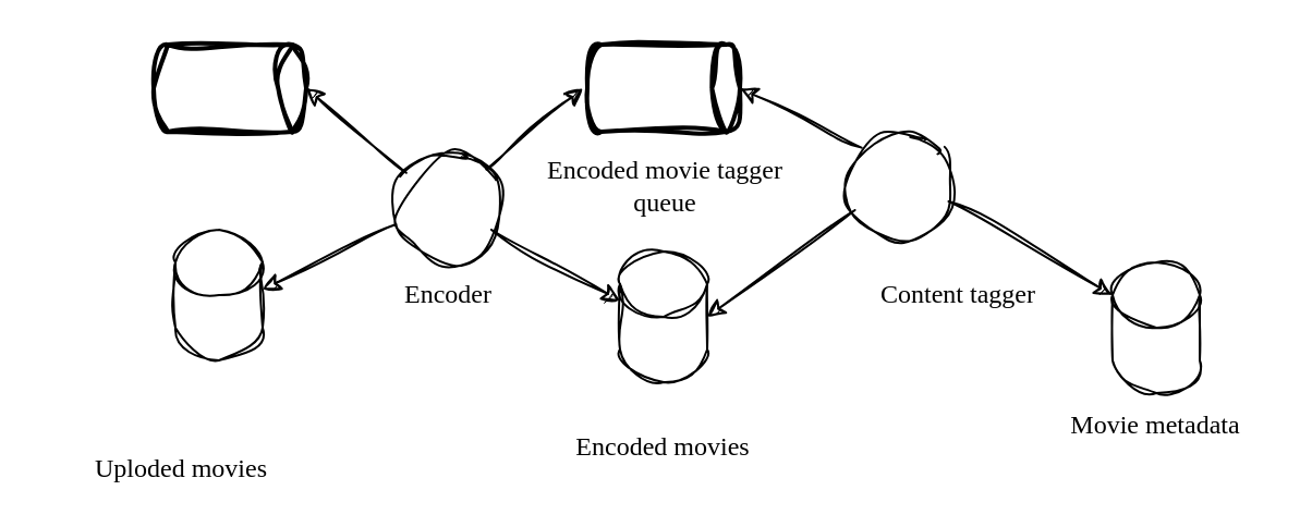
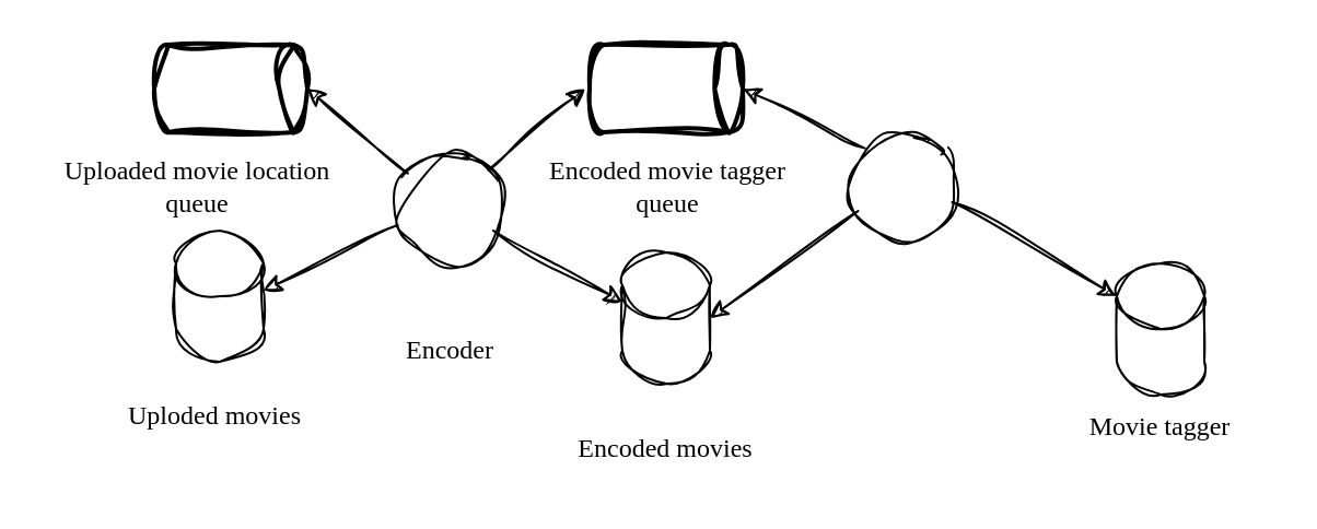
+ <mxCell id="5" value="&lt;div&gt;Uploaded movie location queue&lt;/div&gt;" style="text;html=1;align=center;verticalAlign=middle;whiteSpace=wrap;rounded=0;fontFamily=Architects Daughter;fontSource=https%3A%2F%2Ffonts.googleapis.com%2Fcss%3Ffamily%3DArchitects%2BDaughter;" vertex="1" parent="1"><mxGeometry x="20" y="70" width="140" height="30" as="geometry" /></mxCell>
- <mxCell id="9" value="Encoder" style="text;html=1;align=center;verticalAlign=middle;whiteSpace=wrap;rounded=0;fontFamily=Architects Daughter;fontSource=https%3A%2F%2Ffonts.googleapis.com%2Fcss%3Ffamily%3DArchitects%2BDaughter;" vertex="1" parent="1"><mxGeometry x="167.5" y="120" width="75" height="30" as="geometry" /></mxCell>
+ <mxCell id="9" value="Encoder" style="text;html=1;align=center;verticalAlign=middle;whiteSpace=wrap;rounded=0;fontFamily=Architects Daughter;fontSource=https%3A%2F%2Ffonts.googleapis.com%2Fcss%3Ffamily%3DArchitects%2BDaughter;" vertex="1" parent="1"><mxGeometry x="167.5" y="145" width="75" height="30" as="geometry" /></mxCell>
- <mxCell id="17" value="Content tagger" style="text;html=1;align=center;verticalAlign=middle;whiteSpace=wrap;rounded=0;fontFamily=Architects Daughter;fontSource=https%3A%2F%2Ffonts.googleapis.com%2Fcss%3Ffamily%3DArchitects%2BDaughter;" vertex="1" parent="1"><mxGeometry x="387.5" y="120" width="102.5" height="30" as="geometry" /></mxCell>
- <mxCell id="22" value="Movie metadata" style="text;html=1;align=center;verticalAlign=middle;whiteSpace=wrap;rounded=0;fontFamily=Architects Daughter;fontSource=https%3A%2F%2Ffonts.googleapis.com%2Fcss%3Ffamily%3DArchitects%2BDaughter;" vertex="1" parent="1"><mxGeometry x="480" y="180" width="100" height="30" as="geometry" /></mxCell>
+ <mxCell id="22" value="Movie tagger" style="text;html=1;align=center;verticalAlign=middle;whiteSpace=wrap;rounded=0;fontFamily=Architects Daughter;fontSource=https%3A%2F%2Ffonts.googleapis.com%2Fcss%3Ffamily%3DArchitects%2BDaughter;" vertex="1" parent="1"><mxGeometry x="480" y="180" width="100" height="30" as="geometry" /></mxCell>
- <mxCell id="4" value="Uploded movies" style="text;html=1;align=center;verticalAlign=middle;whiteSpace=wrap;rounded=0;fontFamily=Architects Daughter;fontSource=https%3A%2F%2Ffonts.googleapis.com%2Fcss%3Ffamily%3DArchitects%2BDaughter;" vertex="1" parent="1"><mxGeometry x="32.5" y="200" width="100" height="30" as="geometry" /></mxCell>
+ <mxCell id="4" value="Uploded movies" style="text;html=1;align=center;verticalAlign=middle;whiteSpace=wrap;rounded=0;fontFamily=Architects Daughter;fontSource=https%3A%2F%2Ffonts.googleapis.com%2Fcss%3Ffamily%3DArchitects%2BDaughter;" vertex="1" parent="1"><mxGeometry x="47.5" y="175" width="100" height="30" as="geometry" /></mxCell>
